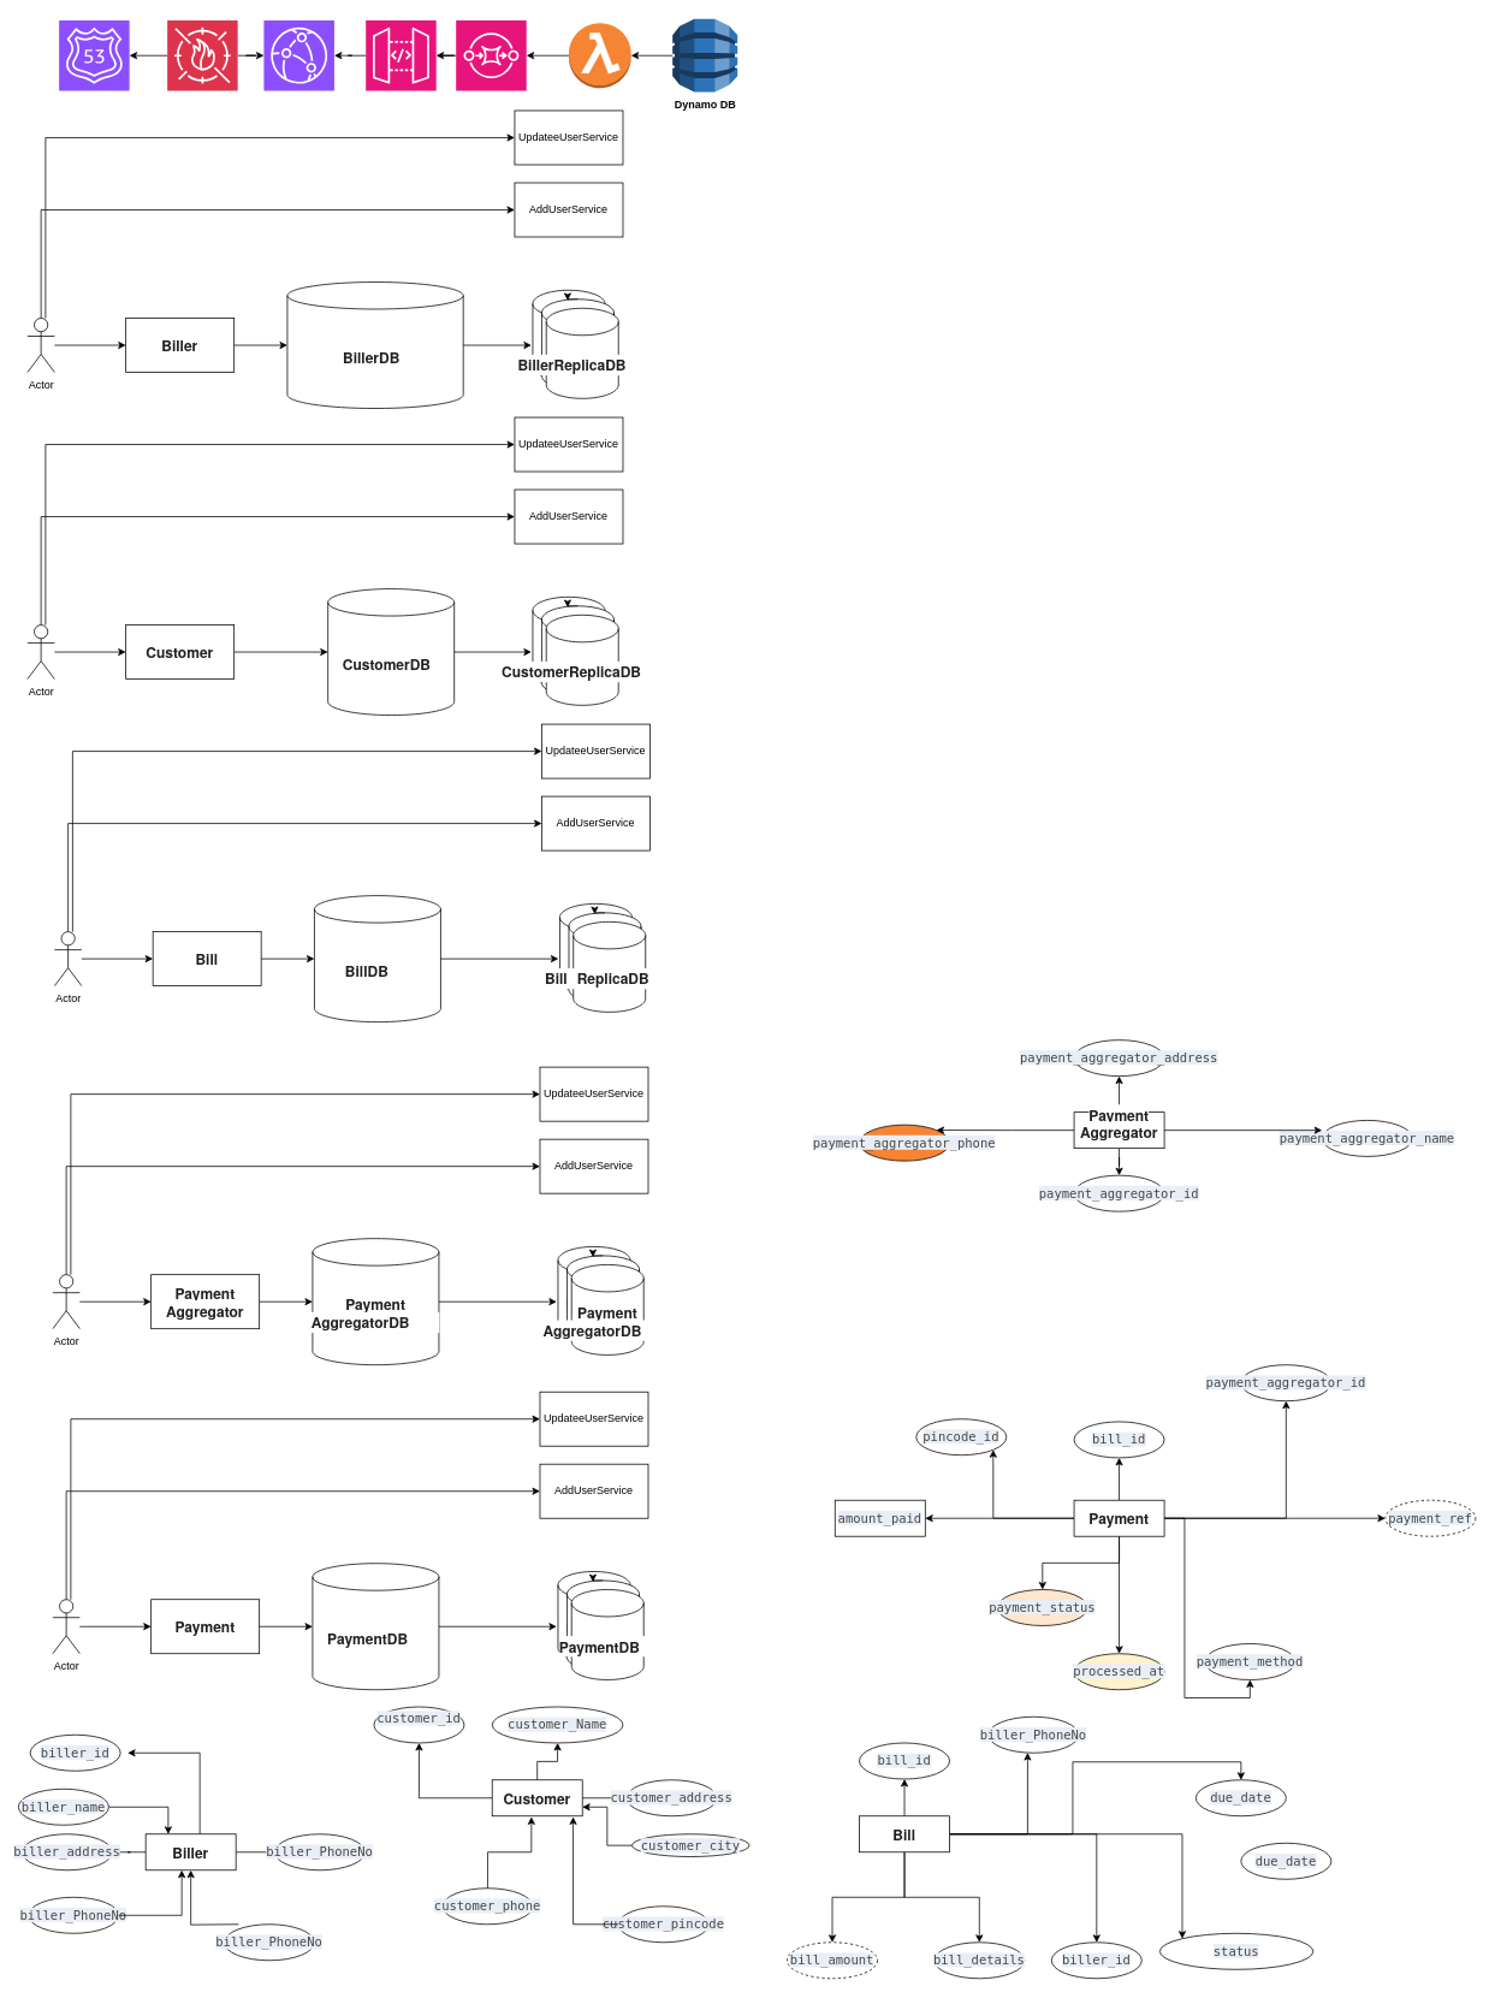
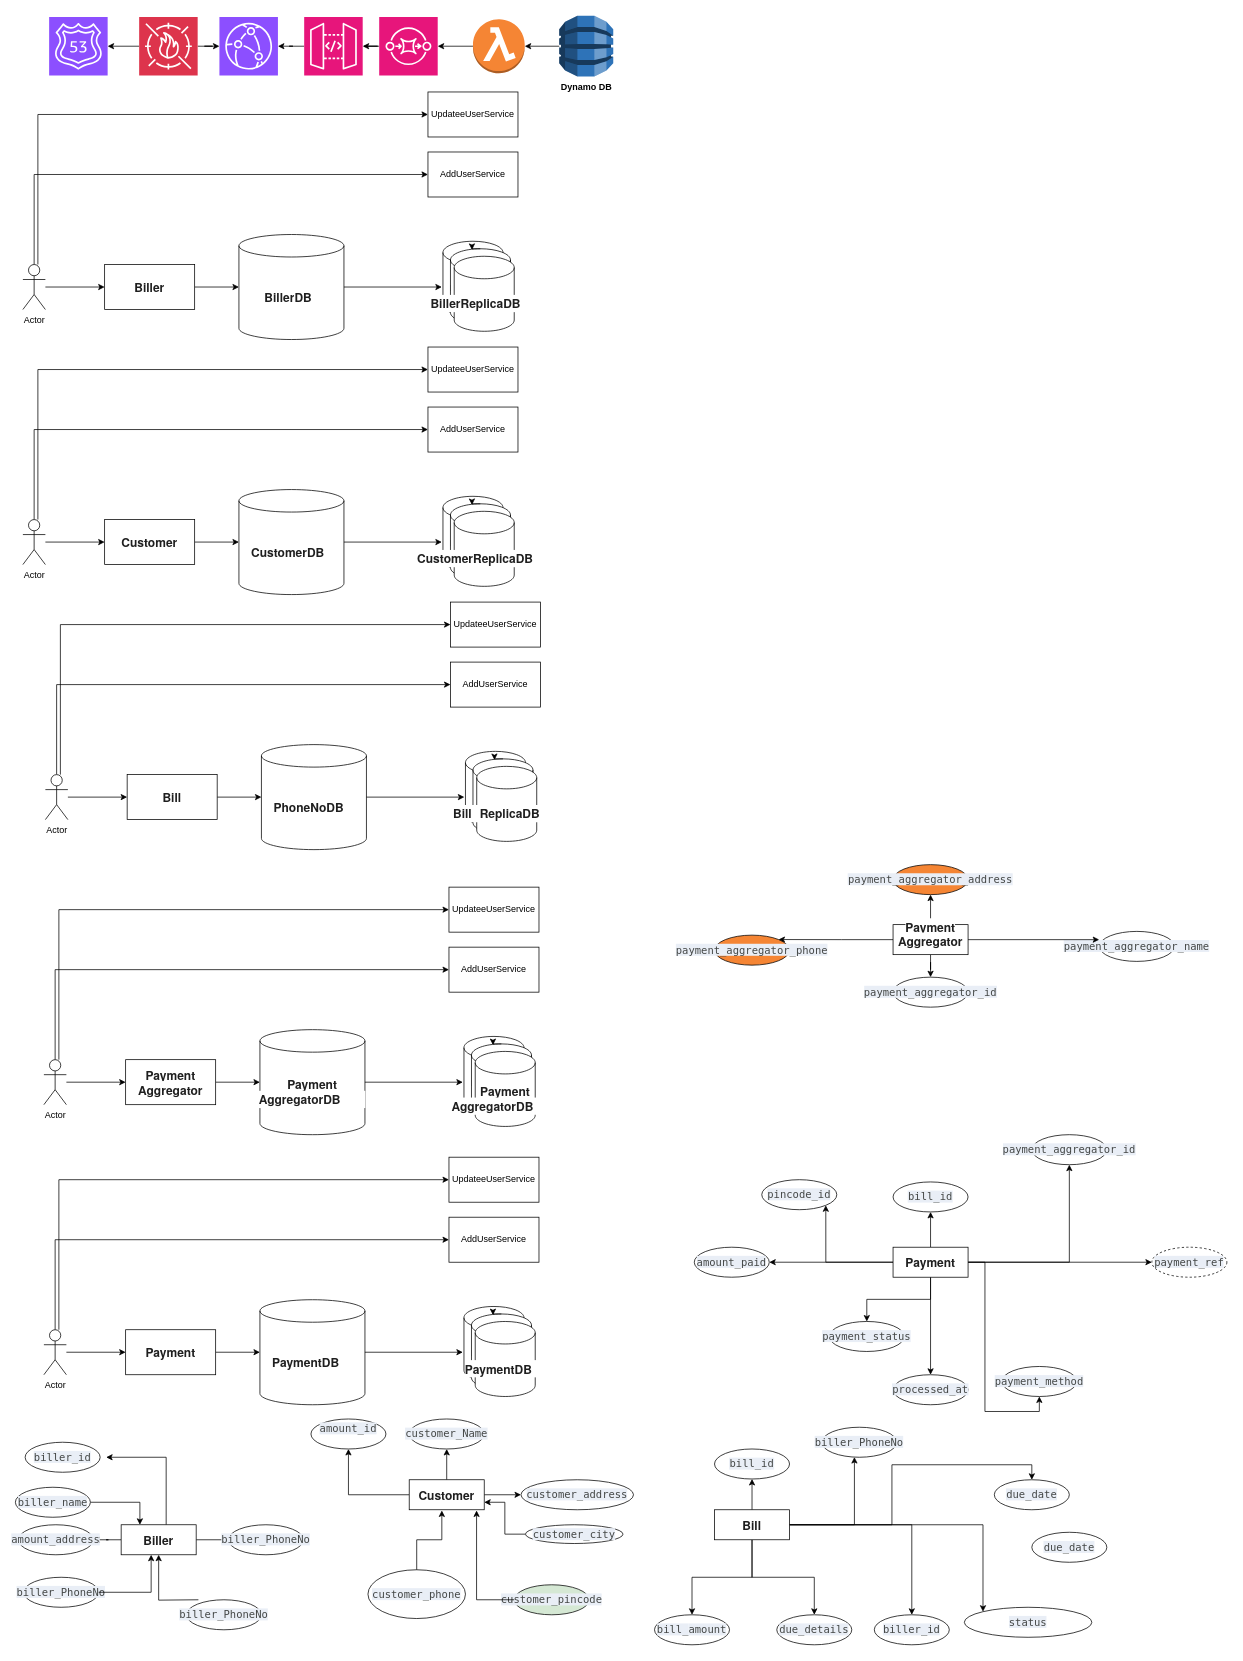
- <mxCell id="14" value="&lt;span style=&quot;font-weight: 700; color: rgb(31, 31, 31); font-family: &amp;quot;Google Sans&amp;quot;, &amp;quot;Helvetica Neue&amp;quot;, sans-serif; font-size: 16px; text-align: left; background-color: rgb(255, 255, 255);&quot;&gt;Biller&lt;/span&gt;&lt;span style=&quot;font-weight: 700; color: rgb(31, 31, 31); font-family: &amp;quot;Google Sans&amp;quot;, &amp;quot;Helvetica Neue&amp;quot;, sans-serif; font-size: 16px; text-align: left; background-color: rgb(255, 255, 255);&quot;&gt;DB&lt;span style=&quot;white-space: pre;&quot;&gt;&#09;&lt;/span&gt;&lt;/span&gt;" style="shape=cylinder3;whiteSpace=wrap;html=1;boundedLbl=1;backgroundOutline=1;size=15;" parent="1" vertex="1"><mxGeometry x="318" y="312" width="195" height="140" as="geometry" /></mxCell>
+ <mxCell id="14" value="&lt;span style=&quot;font-weight: 700; color: rgb(31, 31, 31); font-family: &amp;quot;Google Sans&amp;quot;, &amp;quot;Helvetica Neue&amp;quot;, sans-serif; font-size: 16px; text-align: left; background-color: rgb(255, 255, 255);&quot;&gt;Biller&lt;/span&gt;&lt;span style=&quot;font-weight: 700; color: rgb(31, 31, 31); font-family: &amp;quot;Google Sans&amp;quot;, &amp;quot;Helvetica Neue&amp;quot;, sans-serif; font-size: 16px; text-align: left; background-color: rgb(255, 255, 255);&quot;&gt;DB&lt;span style=&quot;white-space: pre;&quot;&gt;&#09;&lt;/span&gt;&lt;/span&gt;" style="shape=cylinder3;whiteSpace=wrap;html=1;boundedLbl=1;backgroundOutline=1;size=15;" parent="1" vertex="1"><mxGeometry x="318" y="312" width="140" height="140" as="geometry" /></mxCell>
- <mxCell id="28" value="&lt;span style=&quot;font-weight: 700; color: rgb(31, 31, 31); font-family: &amp;quot;Google Sans&amp;quot;, &amp;quot;Helvetica Neue&amp;quot;, sans-serif; font-size: 16px; text-align: left; background-color: rgb(255, 255, 255);&quot;&gt;CustomerDB&lt;span style=&quot;white-space: pre;&quot;&gt;&#09;&lt;/span&gt;&lt;/span&gt;" style="shape=cylinder3;whiteSpace=wrap;html=1;boundedLbl=1;backgroundOutline=1;size=15;" parent="1" vertex="1"><mxGeometry x="363" y="652" width="140" height="140" as="geometry" /></mxCell>
+ <mxCell id="28" value="&lt;span style=&quot;font-weight: 700; color: rgb(31, 31, 31); font-family: &amp;quot;Google Sans&amp;quot;, &amp;quot;Helvetica Neue&amp;quot;, sans-serif; font-size: 16px; text-align: left; background-color: rgb(255, 255, 255);&quot;&gt;CustomerDB&lt;span style=&quot;white-space: pre;&quot;&gt;&#09;&lt;/span&gt;&lt;/span&gt;" style="shape=cylinder3;whiteSpace=wrap;html=1;boundedLbl=1;backgroundOutline=1;size=15;" parent="1" vertex="1"><mxGeometry x="318" y="652" width="140" height="140" as="geometry" /></mxCell>
- <mxCell id="42" value="&lt;span style=&quot;font-weight: 700; color: rgb(31, 31, 31); font-family: &amp;quot;Google Sans&amp;quot;, &amp;quot;Helvetica Neue&amp;quot;, sans-serif; font-size: 16px; text-align: left; background-color: rgb(255, 255, 255);&quot;&gt;Bill&lt;/span&gt;&lt;span style=&quot;font-weight: 700; color: rgb(31, 31, 31); font-family: &amp;quot;Google Sans&amp;quot;, &amp;quot;Helvetica Neue&amp;quot;, sans-serif; font-size: 16px; text-align: left; background-color: rgb(255, 255, 255);&quot;&gt;DB&lt;span style=&quot;white-space: pre;&quot;&gt;&#09;&lt;/span&gt;&lt;/span&gt;" style="shape=cylinder3;whiteSpace=wrap;html=1;boundedLbl=1;backgroundOutline=1;size=15;" parent="1" vertex="1"><mxGeometry x="348" y="992" width="140" height="140" as="geometry" /></mxCell>
+ <mxCell id="42" value="&lt;span style=&quot;font-weight: 700; color: rgb(31, 31, 31); font-family: &amp;quot;Google Sans&amp;quot;, &amp;quot;Helvetica Neue&amp;quot;, sans-serif; font-size: 16px; text-align: left; background-color: rgb(255, 255, 255);&quot;&gt;PhoneNo&lt;/span&gt;&lt;span style=&quot;font-weight: 700; color: rgb(31, 31, 31); font-family: &amp;quot;Google Sans&amp;quot;, &amp;quot;Helvetica Neue&amp;quot;, sans-serif; font-size: 16px; text-align: left; background-color: rgb(255, 255, 255);&quot;&gt;DB&lt;span style=&quot;white-space: pre;&quot;&gt;&#09;&lt;/span&gt;&lt;/span&gt;" style="shape=cylinder3;whiteSpace=wrap;html=1;boundedLbl=1;backgroundOutline=1;size=15;" parent="1" vertex="1"><mxGeometry x="348" y="992" width="140" height="140" as="geometry" /></mxCell>
- <mxCell id="148" value="&lt;span style=&quot;color: rgb(68, 71, 70); font-family: &amp;quot;Google Sans Mono&amp;quot;, monospace; font-size: 14px; text-align: left; background-color: rgb(233, 238, 246);&quot;&gt;payment_aggregator_address&lt;/span&gt;" style="ellipse;whiteSpace=wrap;html=1;align=center;" parent="1" vertex="1"><mxGeometry x="1190" y="1152" width="100" height="40" as="geometry" /></mxCell>
+ <mxCell id="148" value="&lt;span style=&quot;color: rgb(68, 71, 70); font-family: &amp;quot;Google Sans Mono&amp;quot;, monospace; font-size: 14px; text-align: left; background-color: rgb(233, 238, 246);&quot;&gt;payment_aggregator_address&lt;/span&gt;" style="ellipse;whiteSpace=wrap;html=1;align=center;fillColor=#f58534;" parent="1" vertex="1"><mxGeometry x="1190" y="1152" width="100" height="40" as="geometry" /></mxCell>
- <mxCell id="143" value="&lt;span style=&quot;color: rgb(68, 71, 70); font-family: &amp;quot;Google Sans Mono&amp;quot;, monospace; font-size: 14px; text-align: left; background-color: rgb(233, 238, 246);&quot;&gt;amount_paid&lt;/span&gt;" style="whiteSpace=wrap;html=1;align=center;rounded=0;" parent="1" vertex="1"><mxGeometry x="925" y="1662" width="100" height="40" as="geometry" /></mxCell>
+ <mxCell id="143" value="&lt;span style=&quot;color: rgb(68, 71, 70); font-family: &amp;quot;Google Sans Mono&amp;quot;, monospace; font-size: 14px; text-align: left; background-color: rgb(233, 238, 246);&quot;&gt;amount_paid&lt;/span&gt;" style="ellipse;whiteSpace=wrap;html=1;align=center;" parent="1" vertex="1"><mxGeometry x="925" y="1662" width="100" height="40" as="geometry" /></mxCell>
- <mxCell id="144" value="&lt;span style=&quot;color: rgb(68, 71, 70); font-family: &amp;quot;Google Sans Mono&amp;quot;, monospace; font-size: 14px; text-align: left; background-color: rgb(233, 238, 246);&quot;&gt;payment_status&lt;/span&gt;" style="ellipse;whiteSpace=wrap;html=1;align=center;fillColor=#ffe6cc;" parent="1" vertex="1"><mxGeometry x="1105" y="1761" width="100" height="40" as="geometry" /></mxCell>
+ <mxCell id="144" value="&lt;span style=&quot;color: rgb(68, 71, 70); font-family: &amp;quot;Google Sans Mono&amp;quot;, monospace; font-size: 14px; text-align: left; background-color: rgb(233, 238, 246);&quot;&gt;payment_status&lt;/span&gt;" style="ellipse;whiteSpace=wrap;html=1;align=center;" parent="1" vertex="1"><mxGeometry x="1105" y="1761" width="100" height="40" as="geometry" /></mxCell>
- <mxCell id="138" value="&lt;span style=&quot;color: rgb(68, 71, 70); font-family: &amp;quot;Google Sans Mono&amp;quot;, monospace; font-size: 14px; text-align: left; background-color: rgb(233, 238, 246);&quot;&gt;processed_at&lt;/span&gt;" style="ellipse;whiteSpace=wrap;html=1;align=center;fillColor=#fff2cc;" parent="1" vertex="1"><mxGeometry x="1190" y="1832" width="100" height="40" as="geometry" /></mxCell>
+ <mxCell id="138" value="&lt;span style=&quot;color: rgb(68, 71, 70); font-family: &amp;quot;Google Sans Mono&amp;quot;, monospace; font-size: 14px; text-align: left; background-color: rgb(233, 238, 246);&quot;&gt;processed_at&lt;/span&gt;" style="ellipse;whiteSpace=wrap;html=1;align=center;" parent="1" vertex="1"><mxGeometry x="1190" y="1832" width="100" height="40" as="geometry" /></mxCell>
- <mxCell id="116" value="&#10;&lt;span style=&quot;color: rgb(68, 71, 70); font-family: &amp;quot;Google Sans Mono&amp;quot;, monospace; font-size: 14px; font-style: normal; font-variant-ligatures: normal; font-variant-caps: normal; font-weight: 400; letter-spacing: normal; orphans: 2; text-align: left; text-indent: 0px; text-transform: none; widows: 2; word-spacing: 0px; -webkit-text-stroke-width: 0px; white-space: normal; background-color: rgb(233, 238, 246); text-decoration-thickness: initial; text-decoration-style: initial; text-decoration-color: initial; display: inline !important; float: none;&quot;&gt;customer_id&lt;/span&gt;&#10;&#10;" style="ellipse;whiteSpace=wrap;html=1;align=center;" parent="1" vertex="1"><mxGeometry x="414" y="1891" width="100" height="40" as="geometry" /></mxCell>
+ <mxCell id="116" value="&#10;&lt;span style=&quot;color: rgb(68, 71, 70); font-family: &amp;quot;Google Sans Mono&amp;quot;, monospace; font-size: 14px; font-style: normal; font-variant-ligatures: normal; font-variant-caps: normal; font-weight: 400; letter-spacing: normal; orphans: 2; text-align: left; text-indent: 0px; text-transform: none; widows: 2; word-spacing: 0px; -webkit-text-stroke-width: 0px; white-space: normal; background-color: rgb(233, 238, 246); text-decoration-thickness: initial; text-decoration-style: initial; text-decoration-color: initial; display: inline !important; float: none;&quot;&gt;amount_id&lt;/span&gt;&#10;&#10;" style="ellipse;whiteSpace=wrap;html=1;align=center;" parent="1" vertex="1"><mxGeometry x="414" y="1891" width="100" height="40" as="geometry" /></mxCell>
- <mxCell id="117" value="&lt;span style=&quot;color: rgb(68, 71, 70); font-family: &amp;quot;Google Sans Mono&amp;quot;, monospace; font-size: 14px; text-align: left; background-color: rgb(233, 238, 246);&quot;&gt;customer_Name&lt;/span&gt;" style="ellipse;whiteSpace=wrap;html=1;align=center;" parent="1" vertex="1"><mxGeometry x="545" y="1891" width="145" height="40" as="geometry" /></mxCell>
+ <mxCell id="117" value="&lt;span style=&quot;color: rgb(68, 71, 70); font-family: &amp;quot;Google Sans Mono&amp;quot;, monospace; font-size: 14px; text-align: left; background-color: rgb(233, 238, 246);&quot;&gt;customer_Name&lt;/span&gt;" style="ellipse;whiteSpace=wrap;html=1;align=center;" parent="1" vertex="1"><mxGeometry x="545" y="1891" width="100" height="40" as="geometry" /></mxCell>
- <mxCell id="118" value="&lt;span style=&quot;color: rgb(68, 71, 70); font-family: &amp;quot;Google Sans Mono&amp;quot;, monospace; font-size: 14px; text-align: left; background-color: rgb(233, 238, 246);&quot;&gt;customer_address&lt;/span&gt;" style="ellipse;whiteSpace=wrap;html=1;align=center;" parent="1" vertex="1"><mxGeometry x="694" y="1972" width="100" height="40" as="geometry" /></mxCell>
+ <mxCell id="118" value="&lt;span style=&quot;color: rgb(68, 71, 70); font-family: &amp;quot;Google Sans Mono&amp;quot;, monospace; font-size: 14px; text-align: left; background-color: rgb(233, 238, 246);&quot;&gt;customer_address&lt;/span&gt;" style="ellipse;whiteSpace=wrap;html=1;align=center;" parent="1" vertex="1"><mxGeometry x="694" y="1972" width="150" height="40" as="geometry" /></mxCell>
- <mxCell id="104" value="&lt;span style=&quot;color: rgb(68, 71, 70); font-family: &amp;quot;Google Sans Mono&amp;quot;, monospace; font-size: 14px; text-align: left; background-color: rgb(233, 238, 246);&quot;&gt;biller_address&lt;/span&gt;" style="ellipse;whiteSpace=wrap;html=1;align=center;" parent="1" vertex="1"><mxGeometry x="24" y="2032" width="100" height="40" as="geometry" /></mxCell>
+ <mxCell id="104" value="&lt;span style=&quot;color: rgb(68, 71, 70); font-family: &amp;quot;Google Sans Mono&amp;quot;, monospace; font-size: 14px; text-align: left; background-color: rgb(233, 238, 246);&quot;&gt;amount_address&lt;/span&gt;" style="ellipse;whiteSpace=wrap;html=1;align=center;" parent="1" vertex="1"><mxGeometry x="24" y="2032" width="100" height="40" as="geometry" /></mxCell>
- <mxCell id="119" value="&lt;span style=&quot;color: rgb(68, 71, 70); font-family: &amp;quot;Google Sans Mono&amp;quot;, monospace; font-size: 14px; text-align: left; background-color: rgb(233, 238, 246);&quot;&gt;customer_phone&lt;/span&gt;" style="ellipse;whiteSpace=wrap;html=1;align=center;" parent="1" vertex="1"><mxGeometry x="490" y="2092" width="100" height="40" as="geometry" /></mxCell>
+ <mxCell id="119" value="&lt;span style=&quot;color: rgb(68, 71, 70); font-family: &amp;quot;Google Sans Mono&amp;quot;, monospace; font-size: 14px; text-align: left; background-color: rgb(233, 238, 246);&quot;&gt;customer_phone&lt;/span&gt;" style="ellipse;whiteSpace=wrap;html=1;align=center;" parent="1" vertex="1"><mxGeometry x="490" y="2092" width="130" height="65" as="geometry" /></mxCell>
- <mxCell id="120" value="&lt;span style=&quot;color: rgb(68, 71, 70); font-family: &amp;quot;Google Sans Mono&amp;quot;, monospace; font-size: 14px; text-align: left; background-color: rgb(233, 238, 246);&quot;&gt;customer_pincode&lt;/span&gt;" style="ellipse;whiteSpace=wrap;html=1;align=center;" parent="1" vertex="1"><mxGeometry x="685" y="2112" width="100" height="40" as="geometry" /></mxCell>
+ <mxCell id="120" value="&lt;span style=&quot;color: rgb(68, 71, 70); font-family: &amp;quot;Google Sans Mono&amp;quot;, monospace; font-size: 14px; text-align: left; background-color: rgb(233, 238, 246);&quot;&gt;customer_pincode&lt;/span&gt;" style="ellipse;whiteSpace=wrap;html=1;align=center;fillColor=#d5e8d4;" parent="1" vertex="1"><mxGeometry x="685" y="2112" width="100" height="40" as="geometry" /></mxCell>
- <mxCell id="131" value="&lt;span style=&quot;color: rgb(68, 71, 70); font-family: &amp;quot;Google Sans Mono&amp;quot;, monospace; font-size: 14px; text-align: left; background-color: rgb(233, 238, 246);&quot;&gt;bill_&lt;/span&gt;&lt;span style=&quot;color: rgb(68, 71, 70); font-family: &amp;quot;Google Sans Mono&amp;quot;, monospace; font-size: 14px; text-align: left; background-color: rgb(233, 238, 246);&quot;&gt;amount&lt;/span&gt;" style="ellipse;whiteSpace=wrap;html=1;align=center;dashed=1;" parent="1" vertex="1"><mxGeometry x="872" y="2152" width="100" height="40" as="geometry" /></mxCell>
+ <mxCell id="131" value="&lt;span style=&quot;color: rgb(68, 71, 70); font-family: &amp;quot;Google Sans Mono&amp;quot;, monospace; font-size: 14px; text-align: left; background-color: rgb(233, 238, 246);&quot;&gt;bill_&lt;/span&gt;&lt;span style=&quot;color: rgb(68, 71, 70); font-family: &amp;quot;Google Sans Mono&amp;quot;, monospace; font-size: 14px; text-align: left; background-color: rgb(233, 238, 246);&quot;&gt;amount&lt;/span&gt;" style="ellipse;whiteSpace=wrap;html=1;align=center;" parent="1" vertex="1"><mxGeometry x="872" y="2152" width="100" height="40" as="geometry" /></mxCell>
- <mxCell id="132" value="&lt;span style=&quot;color: rgb(68, 71, 70); font-family: &amp;quot;Google Sans Mono&amp;quot;, monospace; font-size: 14px; text-align: left; background-color: rgb(233, 238, 246);&quot;&gt;bill_details&lt;/span&gt;" style="ellipse;whiteSpace=wrap;html=1;align=center;" parent="1" vertex="1"><mxGeometry x="1035" y="2152" width="100" height="40" as="geometry" /></mxCell>
+ <mxCell id="132" value="&lt;span style=&quot;color: rgb(68, 71, 70); font-family: &amp;quot;Google Sans Mono&amp;quot;, monospace; font-size: 14px; text-align: left; background-color: rgb(233, 238, 246);&quot;&gt;due_details&lt;/span&gt;" style="ellipse;whiteSpace=wrap;html=1;align=center;" parent="1" vertex="1"><mxGeometry x="1035" y="2152" width="100" height="40" as="geometry" /></mxCell>
